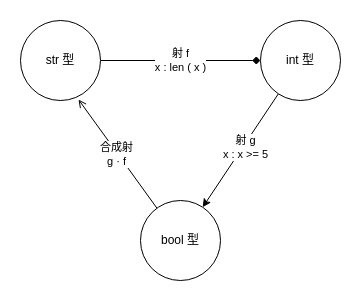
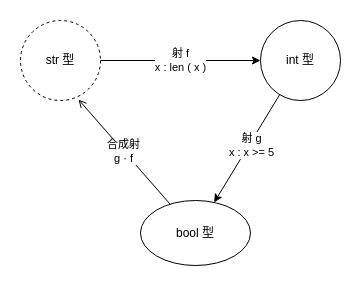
- <mxCell id="4" value="str 型" style="ellipse;whiteSpace=wrap;html=1;aspect=fixed;" vertex="1" parent="1"><mxGeometry x="20" y="20" width="80" height="80" as="geometry" /></mxCell>
+ <mxCell id="4" value="str 型" style="ellipse;whiteSpace=wrap;html=1;aspect=fixed;dashed=1;" vertex="1" parent="1"><mxGeometry x="20" y="20" width="80" height="80" as="geometry" /></mxCell>
- <mxCell id="2" value="" style="edgeStyle=orthogonalEdgeStyle;rounded=0;orthogonalLoop=1;jettySize=auto;html=1;endArrow=diamond;" edge="1" parent="1" source="4" target="7"><mxGeometry relative="1" as="geometry" /></mxCell>
+ <mxCell id="2" value="" style="edgeStyle=orthogonalEdgeStyle;rounded=0;orthogonalLoop=1;jettySize=auto;html=1;" edge="1" parent="1" source="4" target="7"><mxGeometry relative="1" as="geometry" /></mxCell>
- <mxCell id="10" value="bool&amp;nbsp;型" style="ellipse;whiteSpace=wrap;html=1;aspect=fixed;" vertex="1" parent="1"><mxGeometry x="140" y="200" width="80" height="80" as="geometry" /></mxCell>
+ <mxCell id="10" value="bool&amp;nbsp;型" style="ellipse;whiteSpace=wrap;html=1;aspect=fixed;" vertex="1" parent="1"><mxGeometry x="140" y="200" width="110" height="65" as="geometry" /></mxCell>
